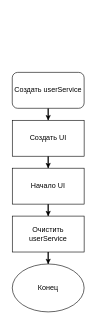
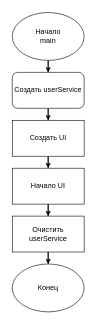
+ <mxCell id="3" value="Начало&lt;br&gt;main" style="ellipse;whiteSpace=wrap;html=1;" vertex="1" parent="1"><mxGeometry x="20" y="20" width="120" height="80" as="geometry" /></mxCell>
+ <mxCell id="2" style="edgeStyle=orthogonalEdgeStyle;rounded=0;orthogonalLoop=1;jettySize=auto;html=1;" edge="1" parent="1" source="3" target="5"><mxGeometry relative="1" as="geometry" /></mxCell>
